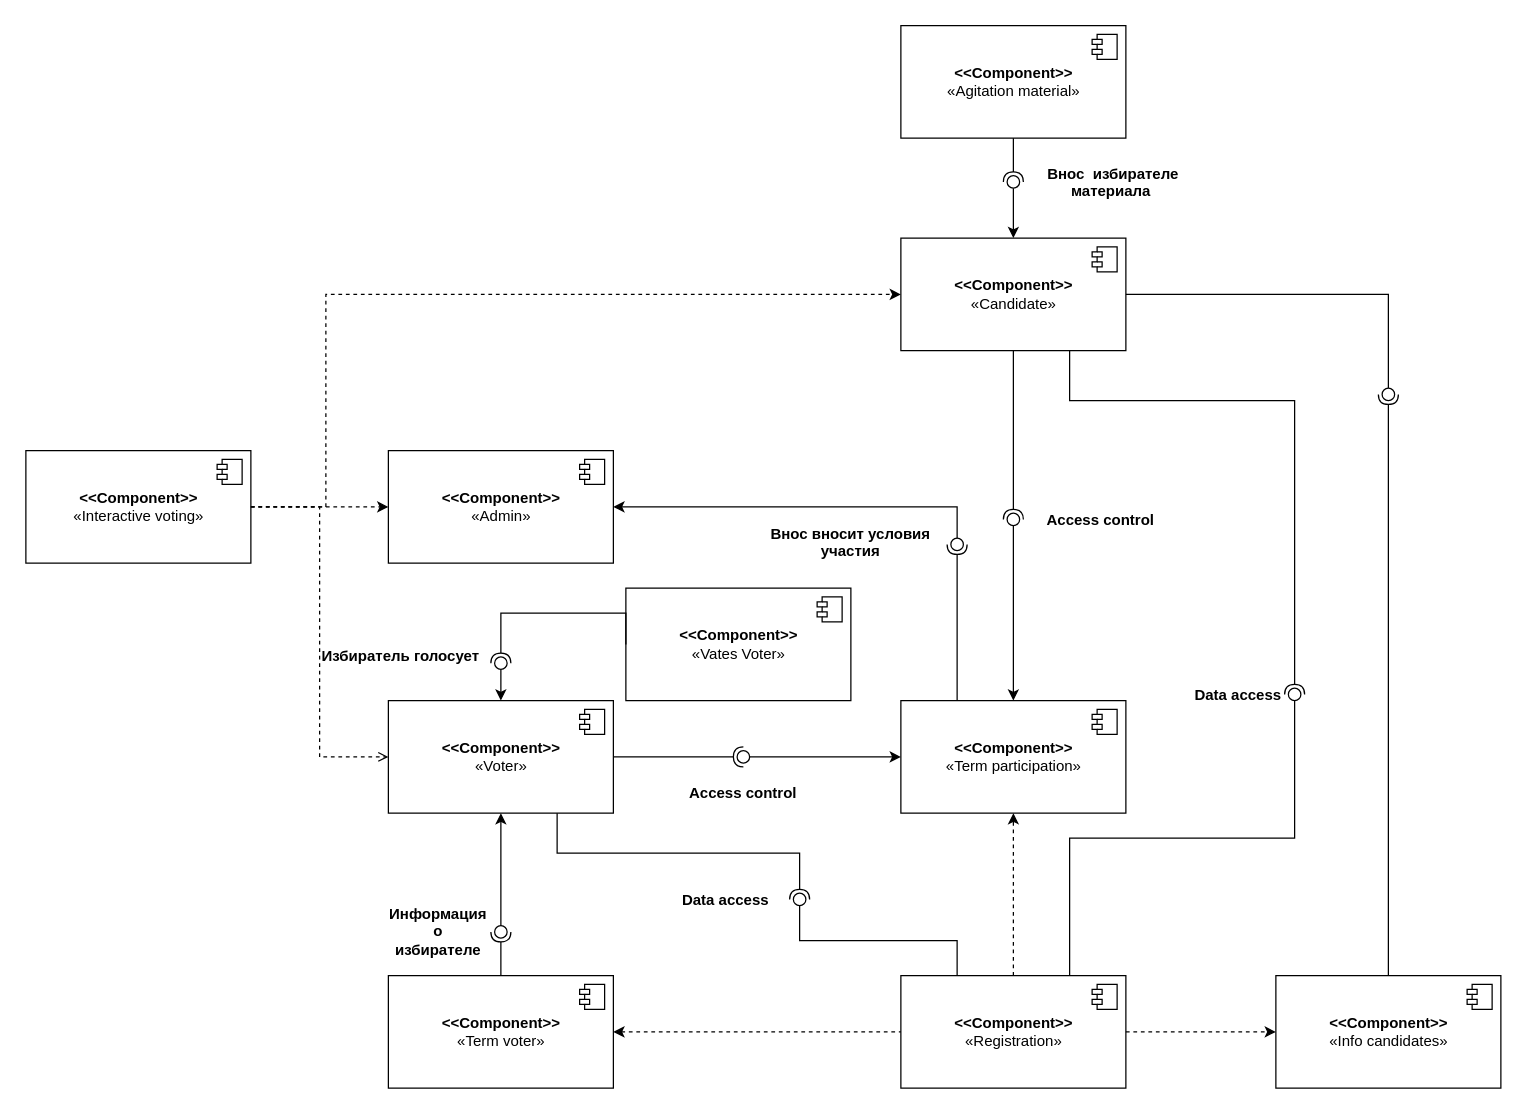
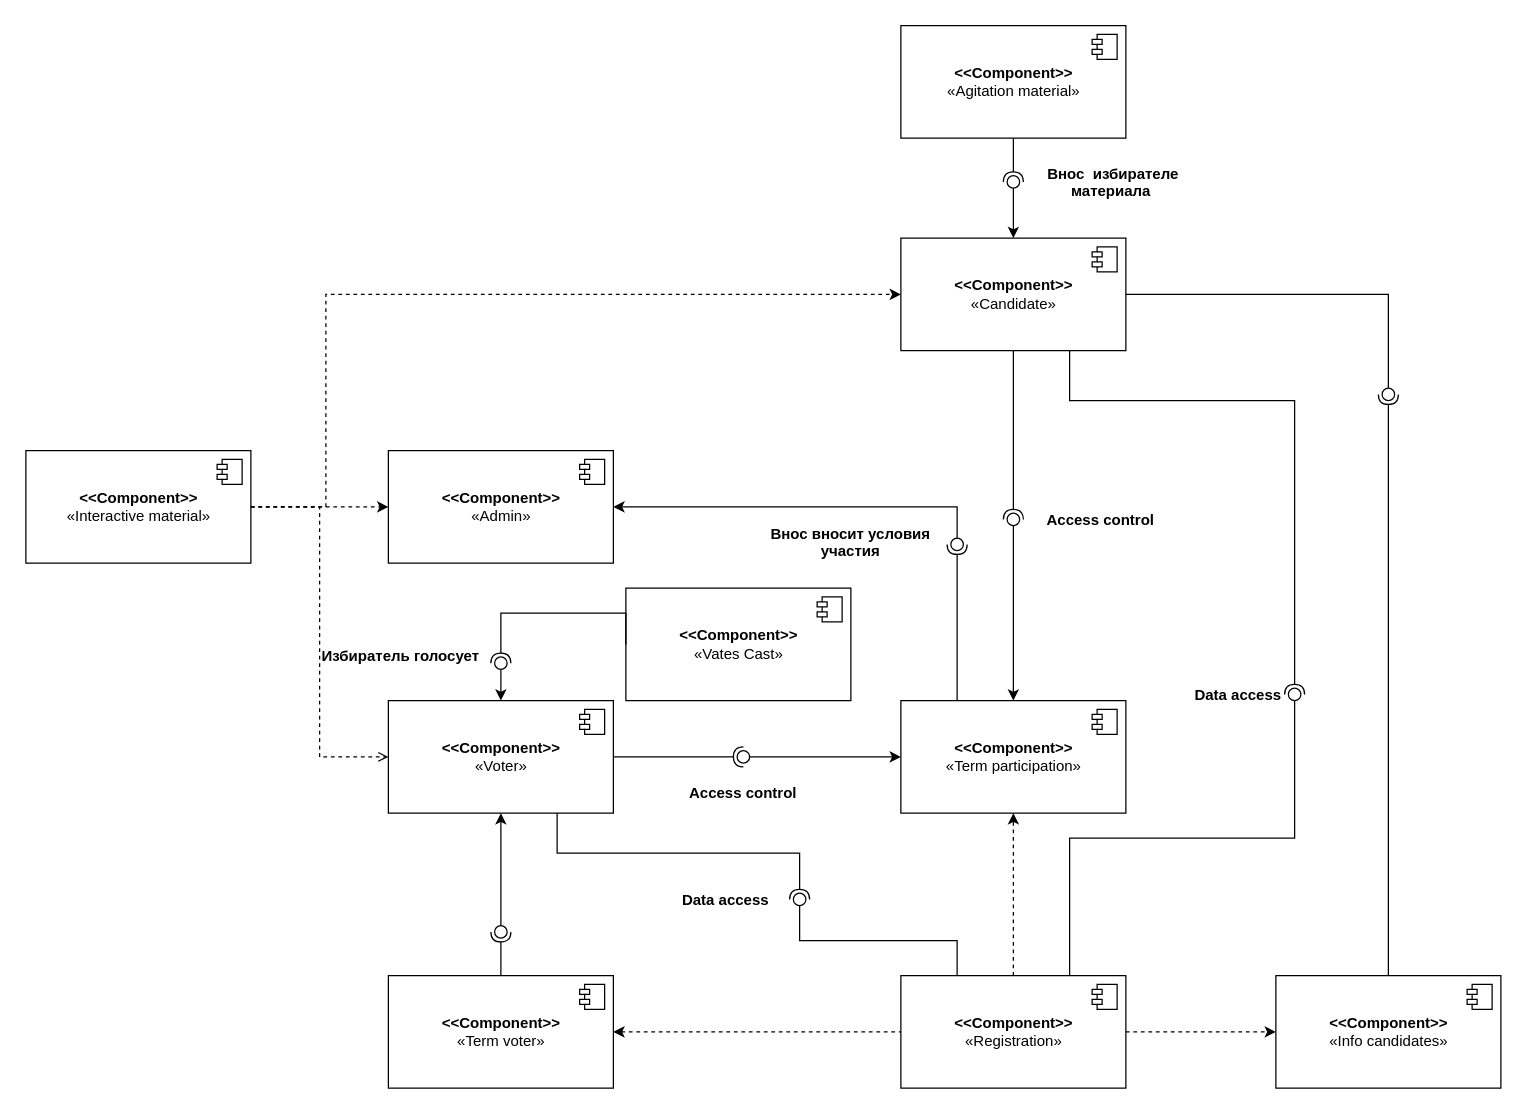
- <mxCell id="20" value="&lt;b&gt;&amp;lt;&amp;lt;Component&amp;gt;&amp;gt;&lt;/b&gt;&lt;br&gt;«Interactive voting»" style="html=1;dropTarget=0;" parent="1" vertex="1"><mxGeometry x="20" y="360" width="180" height="90" as="geometry" /></mxCell>
+ <mxCell id="20" value="&lt;b&gt;&amp;lt;&amp;lt;Component&amp;gt;&amp;gt;&lt;/b&gt;&lt;br&gt;«Interactive material»" style="html=1;dropTarget=0;" parent="1" vertex="1"><mxGeometry x="20" y="360" width="180" height="90" as="geometry" /></mxCell>
- <mxCell id="2" value="&lt;b&gt;&amp;lt;&amp;lt;Component&amp;gt;&amp;gt;&lt;/b&gt;&lt;br&gt;«Vates Voter»" style="html=1;dropTarget=0;" parent="1" vertex="1"><mxGeometry x="500" y="470" width="180" height="90" as="geometry" /></mxCell>
+ <mxCell id="2" value="&lt;b&gt;&amp;lt;&amp;lt;Component&amp;gt;&amp;gt;&lt;/b&gt;&lt;br&gt;«Vates Cast»" style="html=1;dropTarget=0;" parent="1" vertex="1"><mxGeometry x="500" y="470" width="180" height="90" as="geometry" /></mxCell>
- <mxCell id="52" value="&lt;b&gt;Информация о избирателе&lt;/b&gt;" style="text;html=1;strokeColor=none;fillColor=none;align=center;verticalAlign=middle;whiteSpace=wrap;rounded=0;" parent="1" vertex="1"><mxGeometry x="320" y="730" width="60" height="30" as="geometry" /></mxCell>
